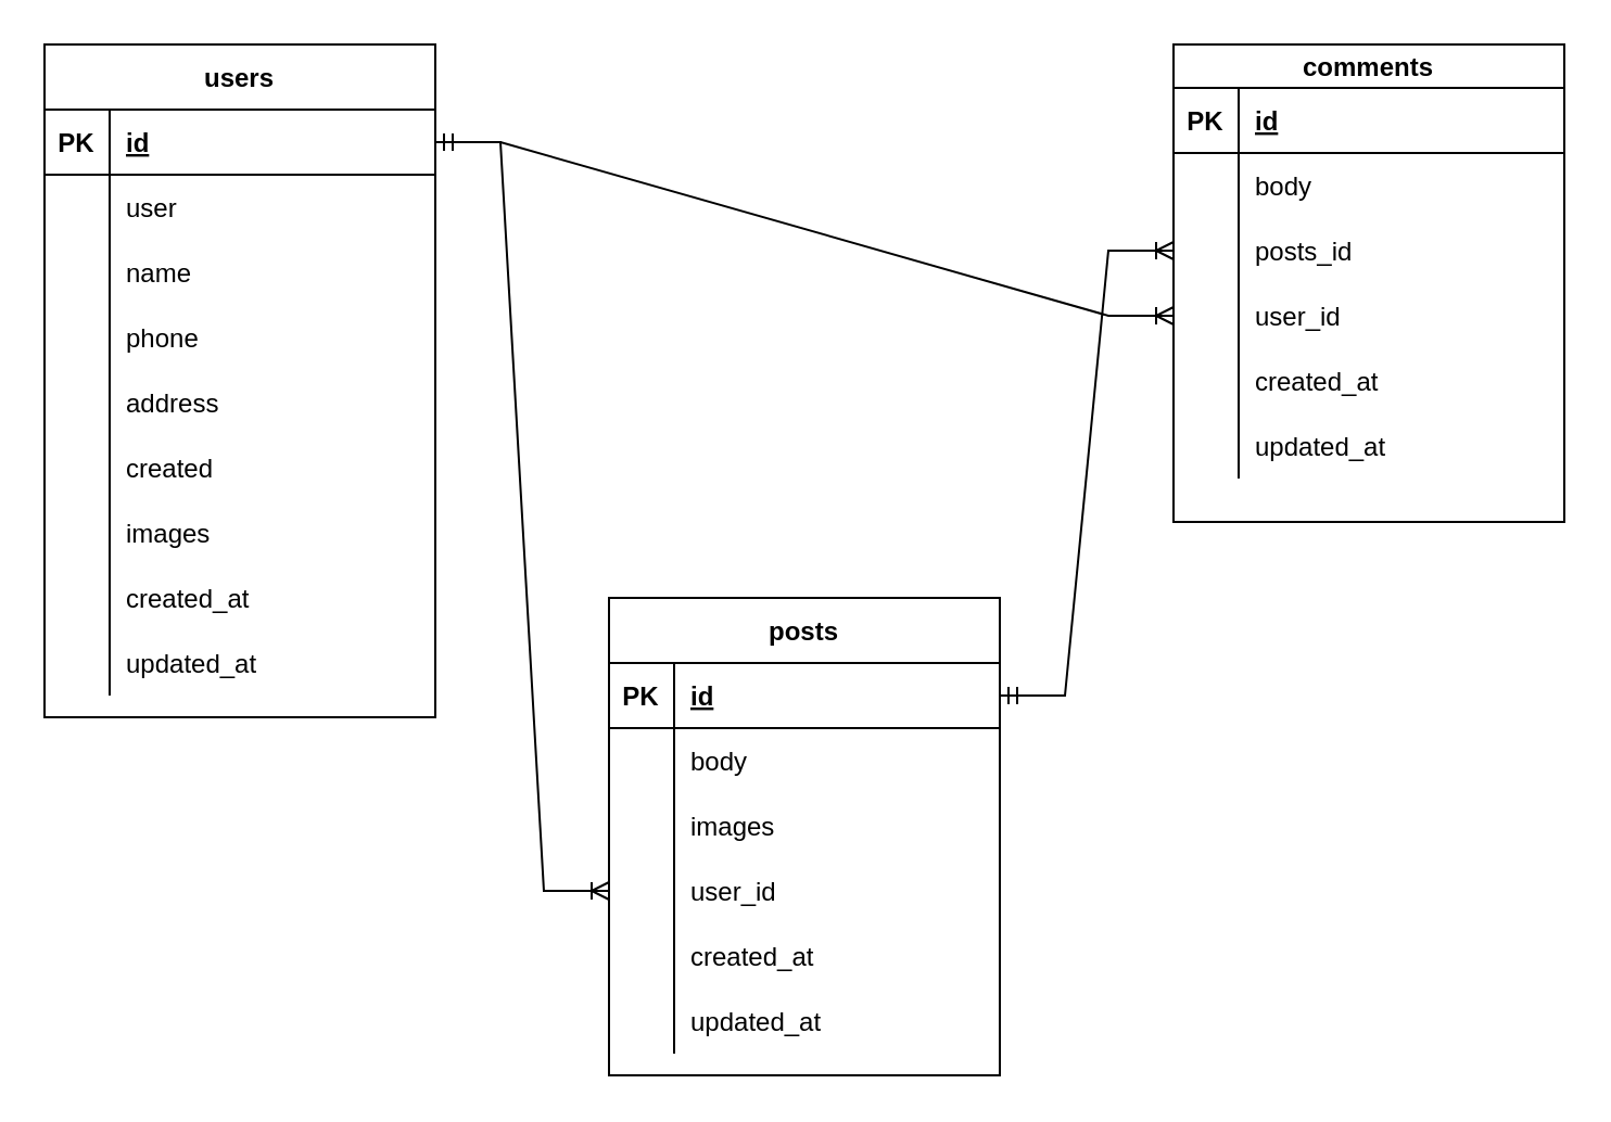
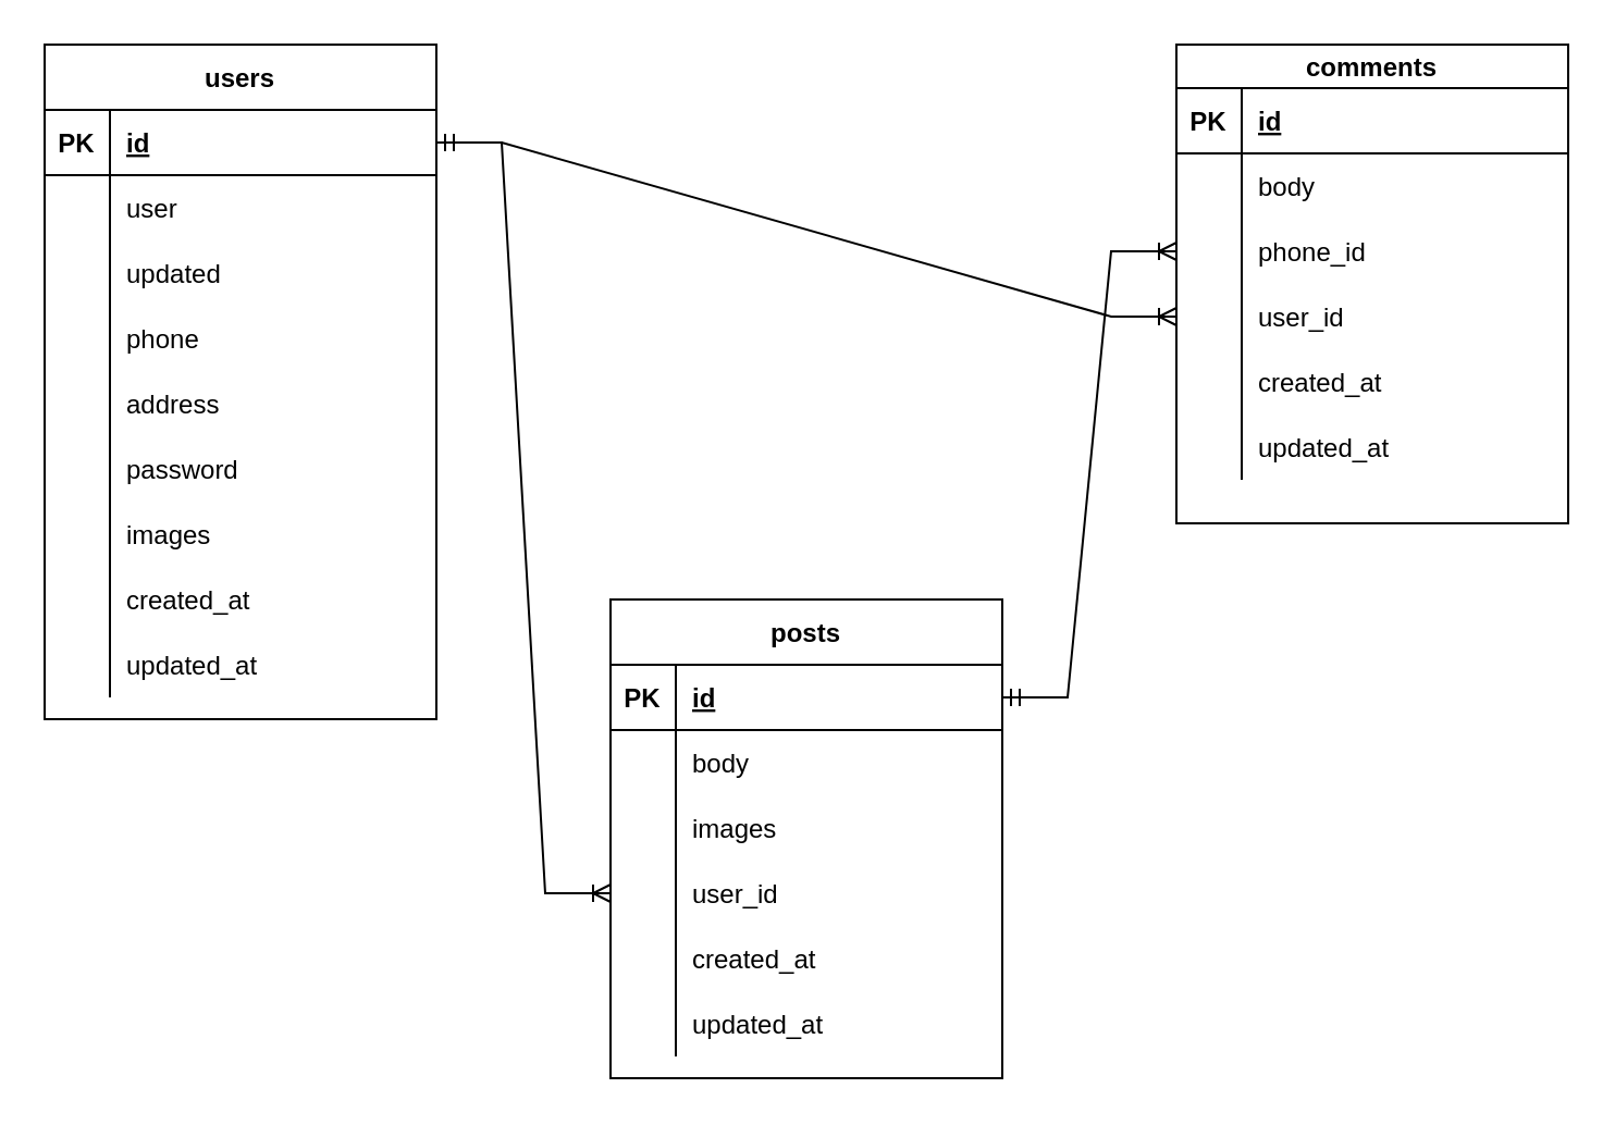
- <mxCell id="58" value="posts_id" style="shape=partialRectangle;connectable=0;fillColor=none;top=0;left=0;bottom=0;right=0;align=left;spacingLeft=6;overflow=hidden;" parent="56" vertex="1"><mxGeometry x="30" width="150" height="30" as="geometry"><mxRectangle width="150" height="30" as="alternateBounds" /></mxGeometry></mxCell>
+ <mxCell id="58" value="phone_id" style="shape=partialRectangle;connectable=0;fillColor=none;top=0;left=0;bottom=0;right=0;align=left;spacingLeft=6;overflow=hidden;" parent="56" vertex="1"><mxGeometry x="30" width="150" height="30" as="geometry"><mxRectangle width="150" height="30" as="alternateBounds" /></mxGeometry></mxCell>
- <mxCell id="11" value="name" style="shape=partialRectangle;connectable=0;fillColor=none;top=0;left=0;bottom=0;right=0;align=left;spacingLeft=6;overflow=hidden;" parent="9" vertex="1"><mxGeometry x="30" width="150" height="30" as="geometry"><mxRectangle width="150" height="30" as="alternateBounds" /></mxGeometry></mxCell>
+ <mxCell id="11" value="updated" style="shape=partialRectangle;connectable=0;fillColor=none;top=0;left=0;bottom=0;right=0;align=left;spacingLeft=6;overflow=hidden;" parent="9" vertex="1"><mxGeometry x="30" width="150" height="30" as="geometry"><mxRectangle width="150" height="30" as="alternateBounds" /></mxGeometry></mxCell>
- <mxCell id="20" value="created" style="shape=partialRectangle;connectable=0;fillColor=none;top=0;left=0;bottom=0;right=0;align=left;spacingLeft=6;overflow=hidden;" parent="18" vertex="1"><mxGeometry x="30" width="150" height="30" as="geometry"><mxRectangle width="150" height="30" as="alternateBounds" /></mxGeometry></mxCell>
+ <mxCell id="20" value="password" style="shape=partialRectangle;connectable=0;fillColor=none;top=0;left=0;bottom=0;right=0;align=left;spacingLeft=6;overflow=hidden;" parent="18" vertex="1"><mxGeometry x="30" width="150" height="30" as="geometry"><mxRectangle width="150" height="30" as="alternateBounds" /></mxGeometry></mxCell>
